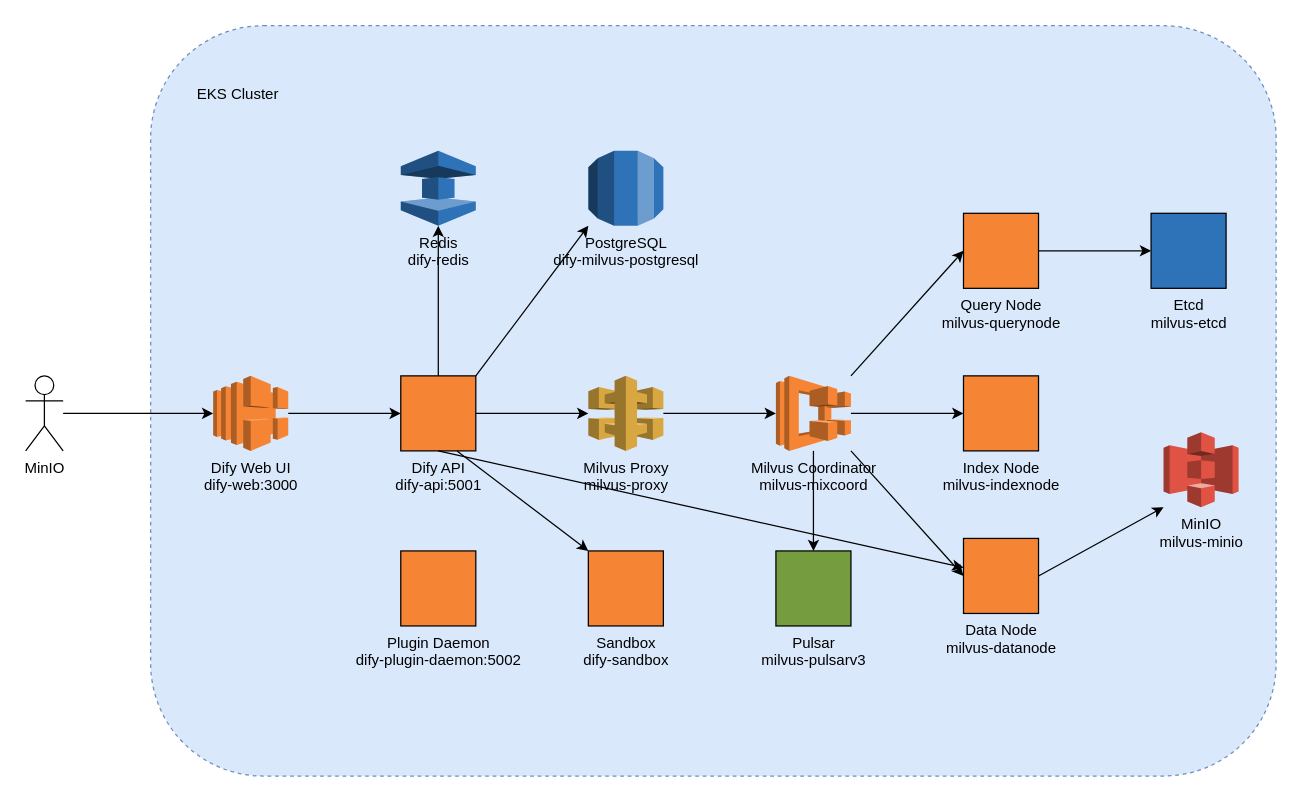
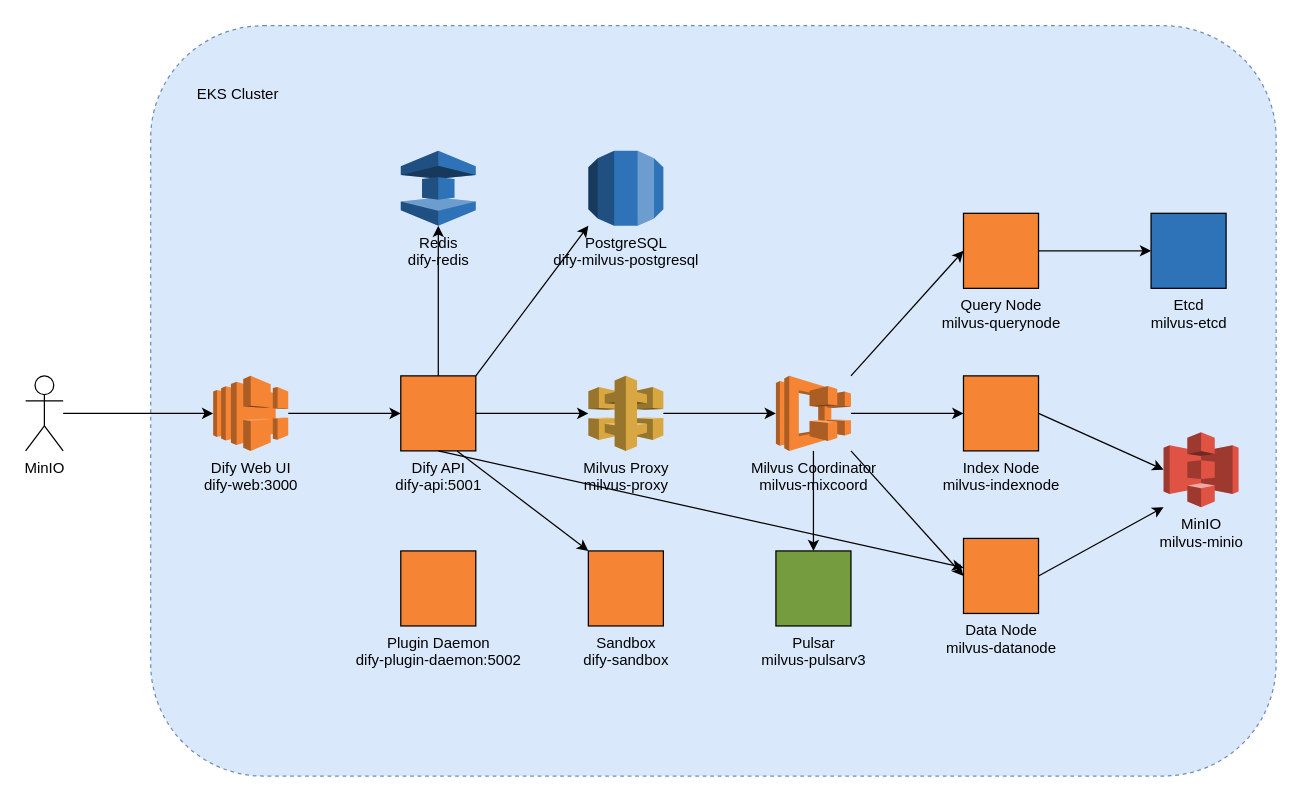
+ <mxCell id="29" value="" style="endArrow=classic;html=1;rounded=0;exitX=1;exitY=0.5;exitDx=0;exitDy=0;entryX=0;entryY=0.5;entryDx=0;entryDy=0;" parent="1" source="10" target="15" edge="1"><mxGeometry width="50" height="50" relative="1" as="geometry"><mxPoint x="490" y="330" as="sourcePoint" /><mxPoint x="540" y="280" as="targetPoint" /></mxGeometry></mxCell>
